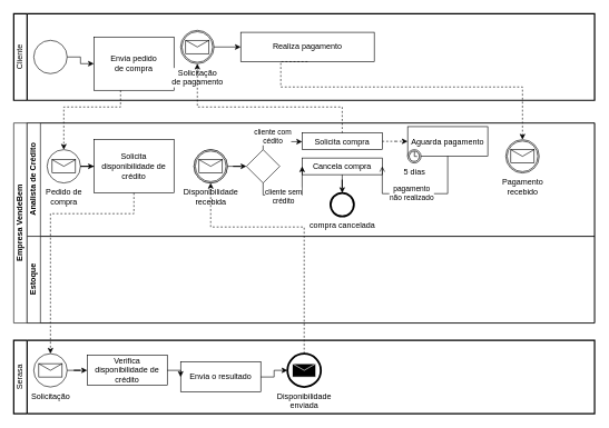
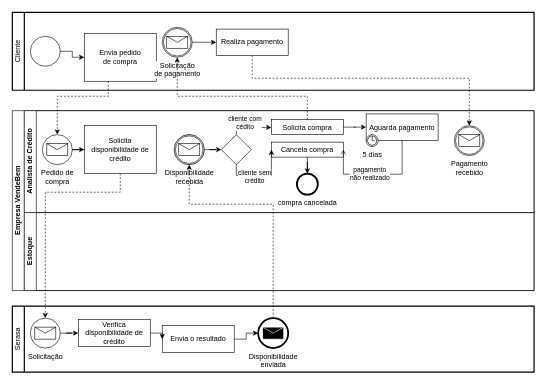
- <mxCell id="31" value="Realiza pagamento" style="points=[[0.25,0,0],[0.5,0,0],[0.75,0,0],[1,0.25,0],[1,0.5,0],[1,0.75,0],[0.75,1,0],[0.5,1,0],[0.25,1,0],[0,0.75,0],[0,0.5,0],[0,0.25,0]];shape=mxgraph.bpmn.task2;whiteSpace=wrap;rectStyle=rounded;size=10;html=1;container=1;expand=0;collapsible=0;taskMarker=abstract;" vertex="1" parent="26"><mxGeometry x="340" y="28" width="200" height="44" as="geometry" /></mxCell>
+ <mxCell id="31" value="Realiza pagamento" style="points=[[0.25,0,0],[0.5,0,0],[0.75,0,0],[1,0.25,0],[1,0.5,0],[1,0.75,0],[0.75,1,0],[0.5,1,0],[0.25,1,0],[0,0.75,0],[0,0.5,0],[0,0.25,0]];shape=mxgraph.bpmn.task2;whiteSpace=wrap;rectStyle=rounded;size=10;html=1;container=1;expand=0;collapsible=0;taskMarker=abstract;" vertex="1" parent="26"><mxGeometry x="340" y="28" width="120" height="44" as="geometry" /></mxCell>
- <mxCell id="18" style="edgeStyle=orthogonalEdgeStyle;rounded=0;orthogonalLoop=1;jettySize=auto;html=1;entryX=0;entryY=0.5;entryDx=0;entryDy=0;entryPerimeter=0;dashed=1;" edge="1" parent="3" source="15" target="17"><mxGeometry relative="1" as="geometry" /></mxCell>
+ <mxCell id="18" style="edgeStyle=orthogonalEdgeStyle;rounded=0;orthogonalLoop=1;jettySize=auto;html=1;entryX=0;entryY=0.5;entryDx=0;entryDy=0;entryPerimeter=0;" edge="1" parent="3" source="15" target="17"><mxGeometry relative="1" as="geometry" /></mxCell>
